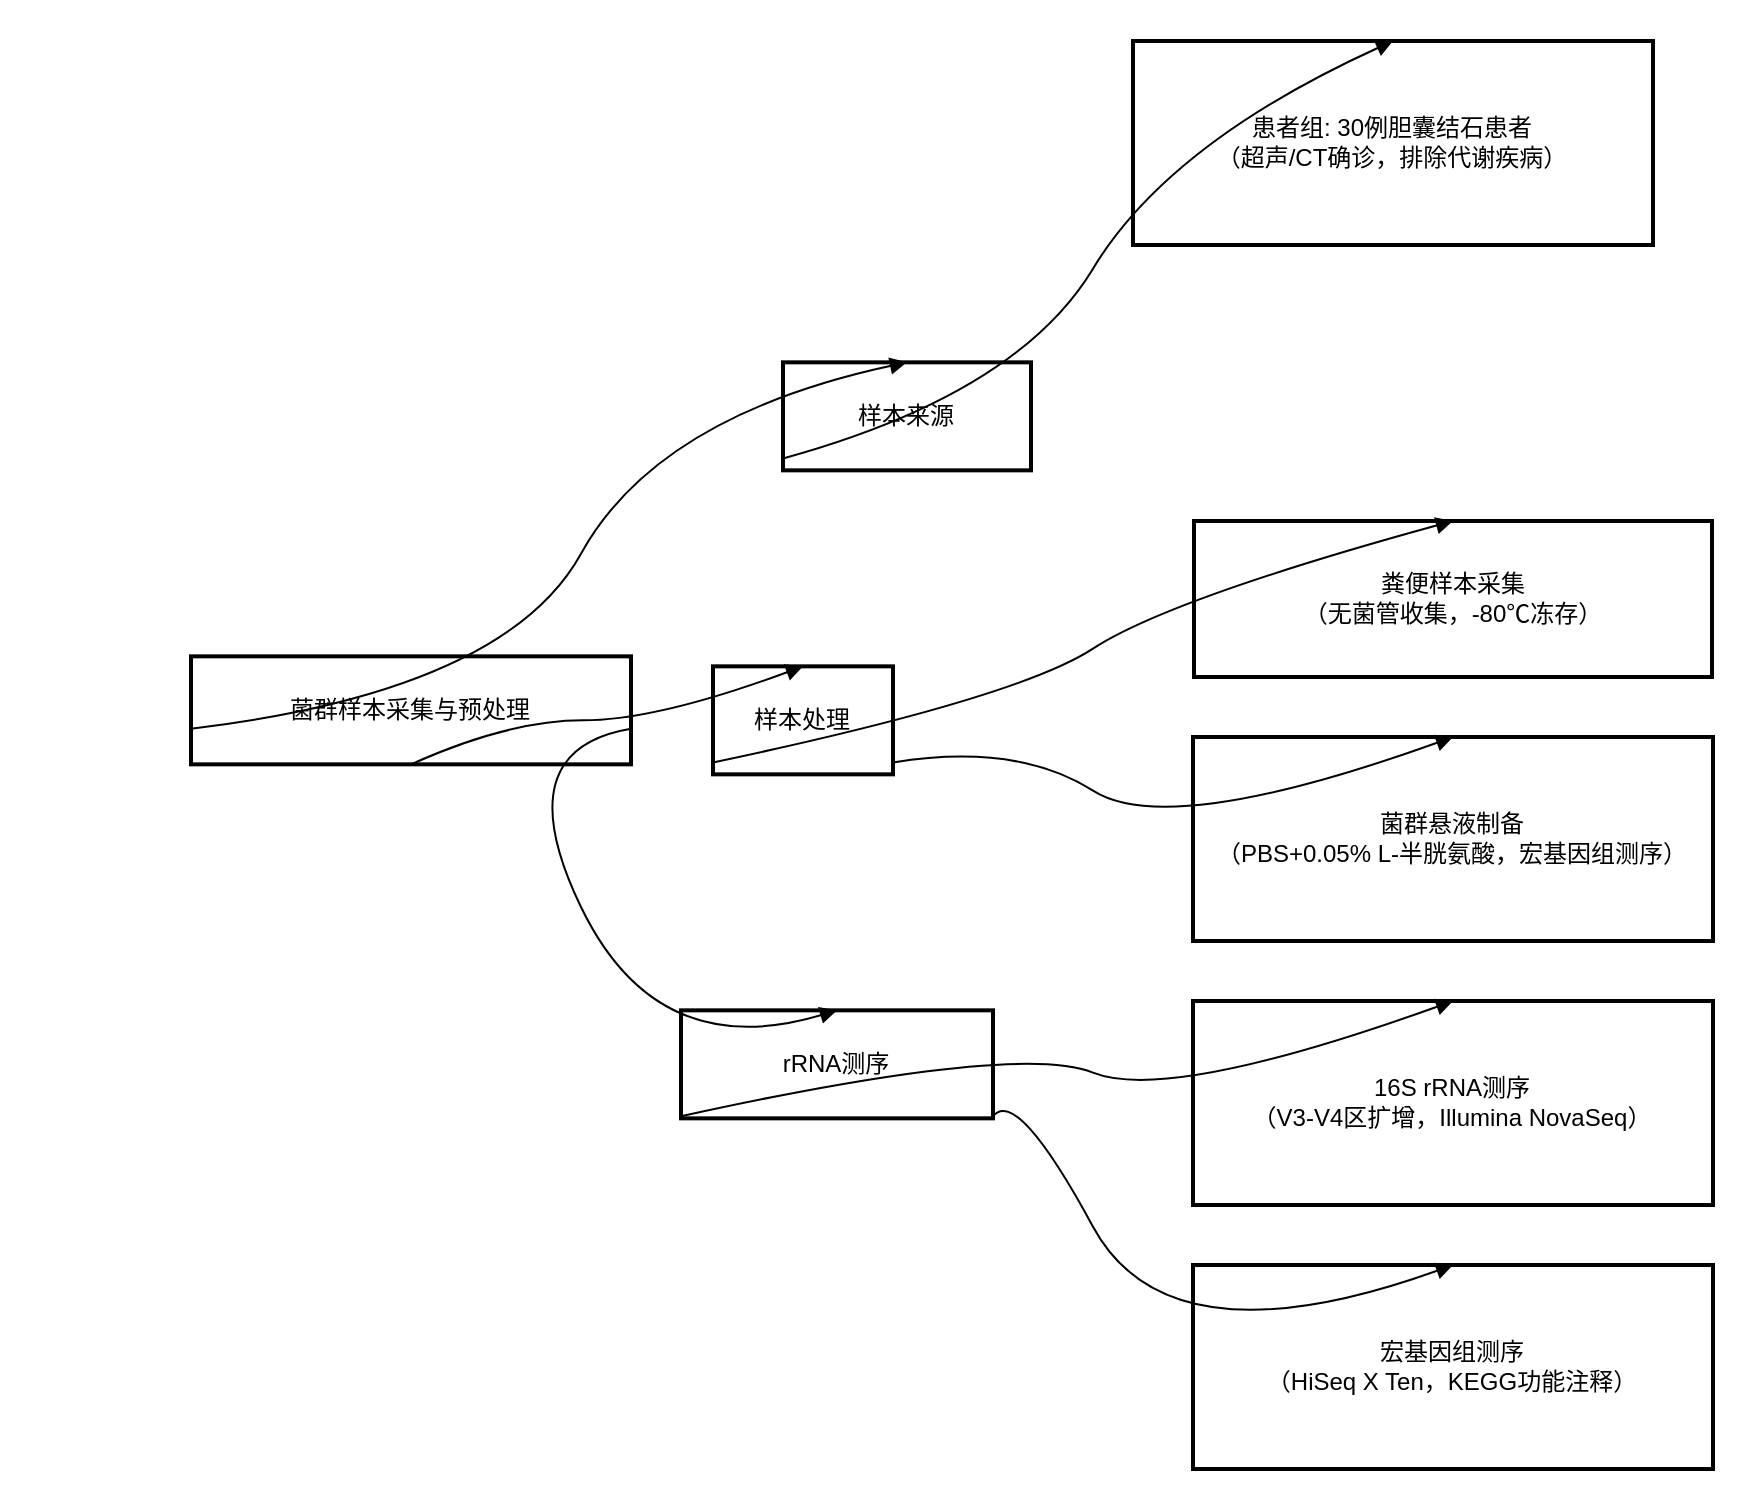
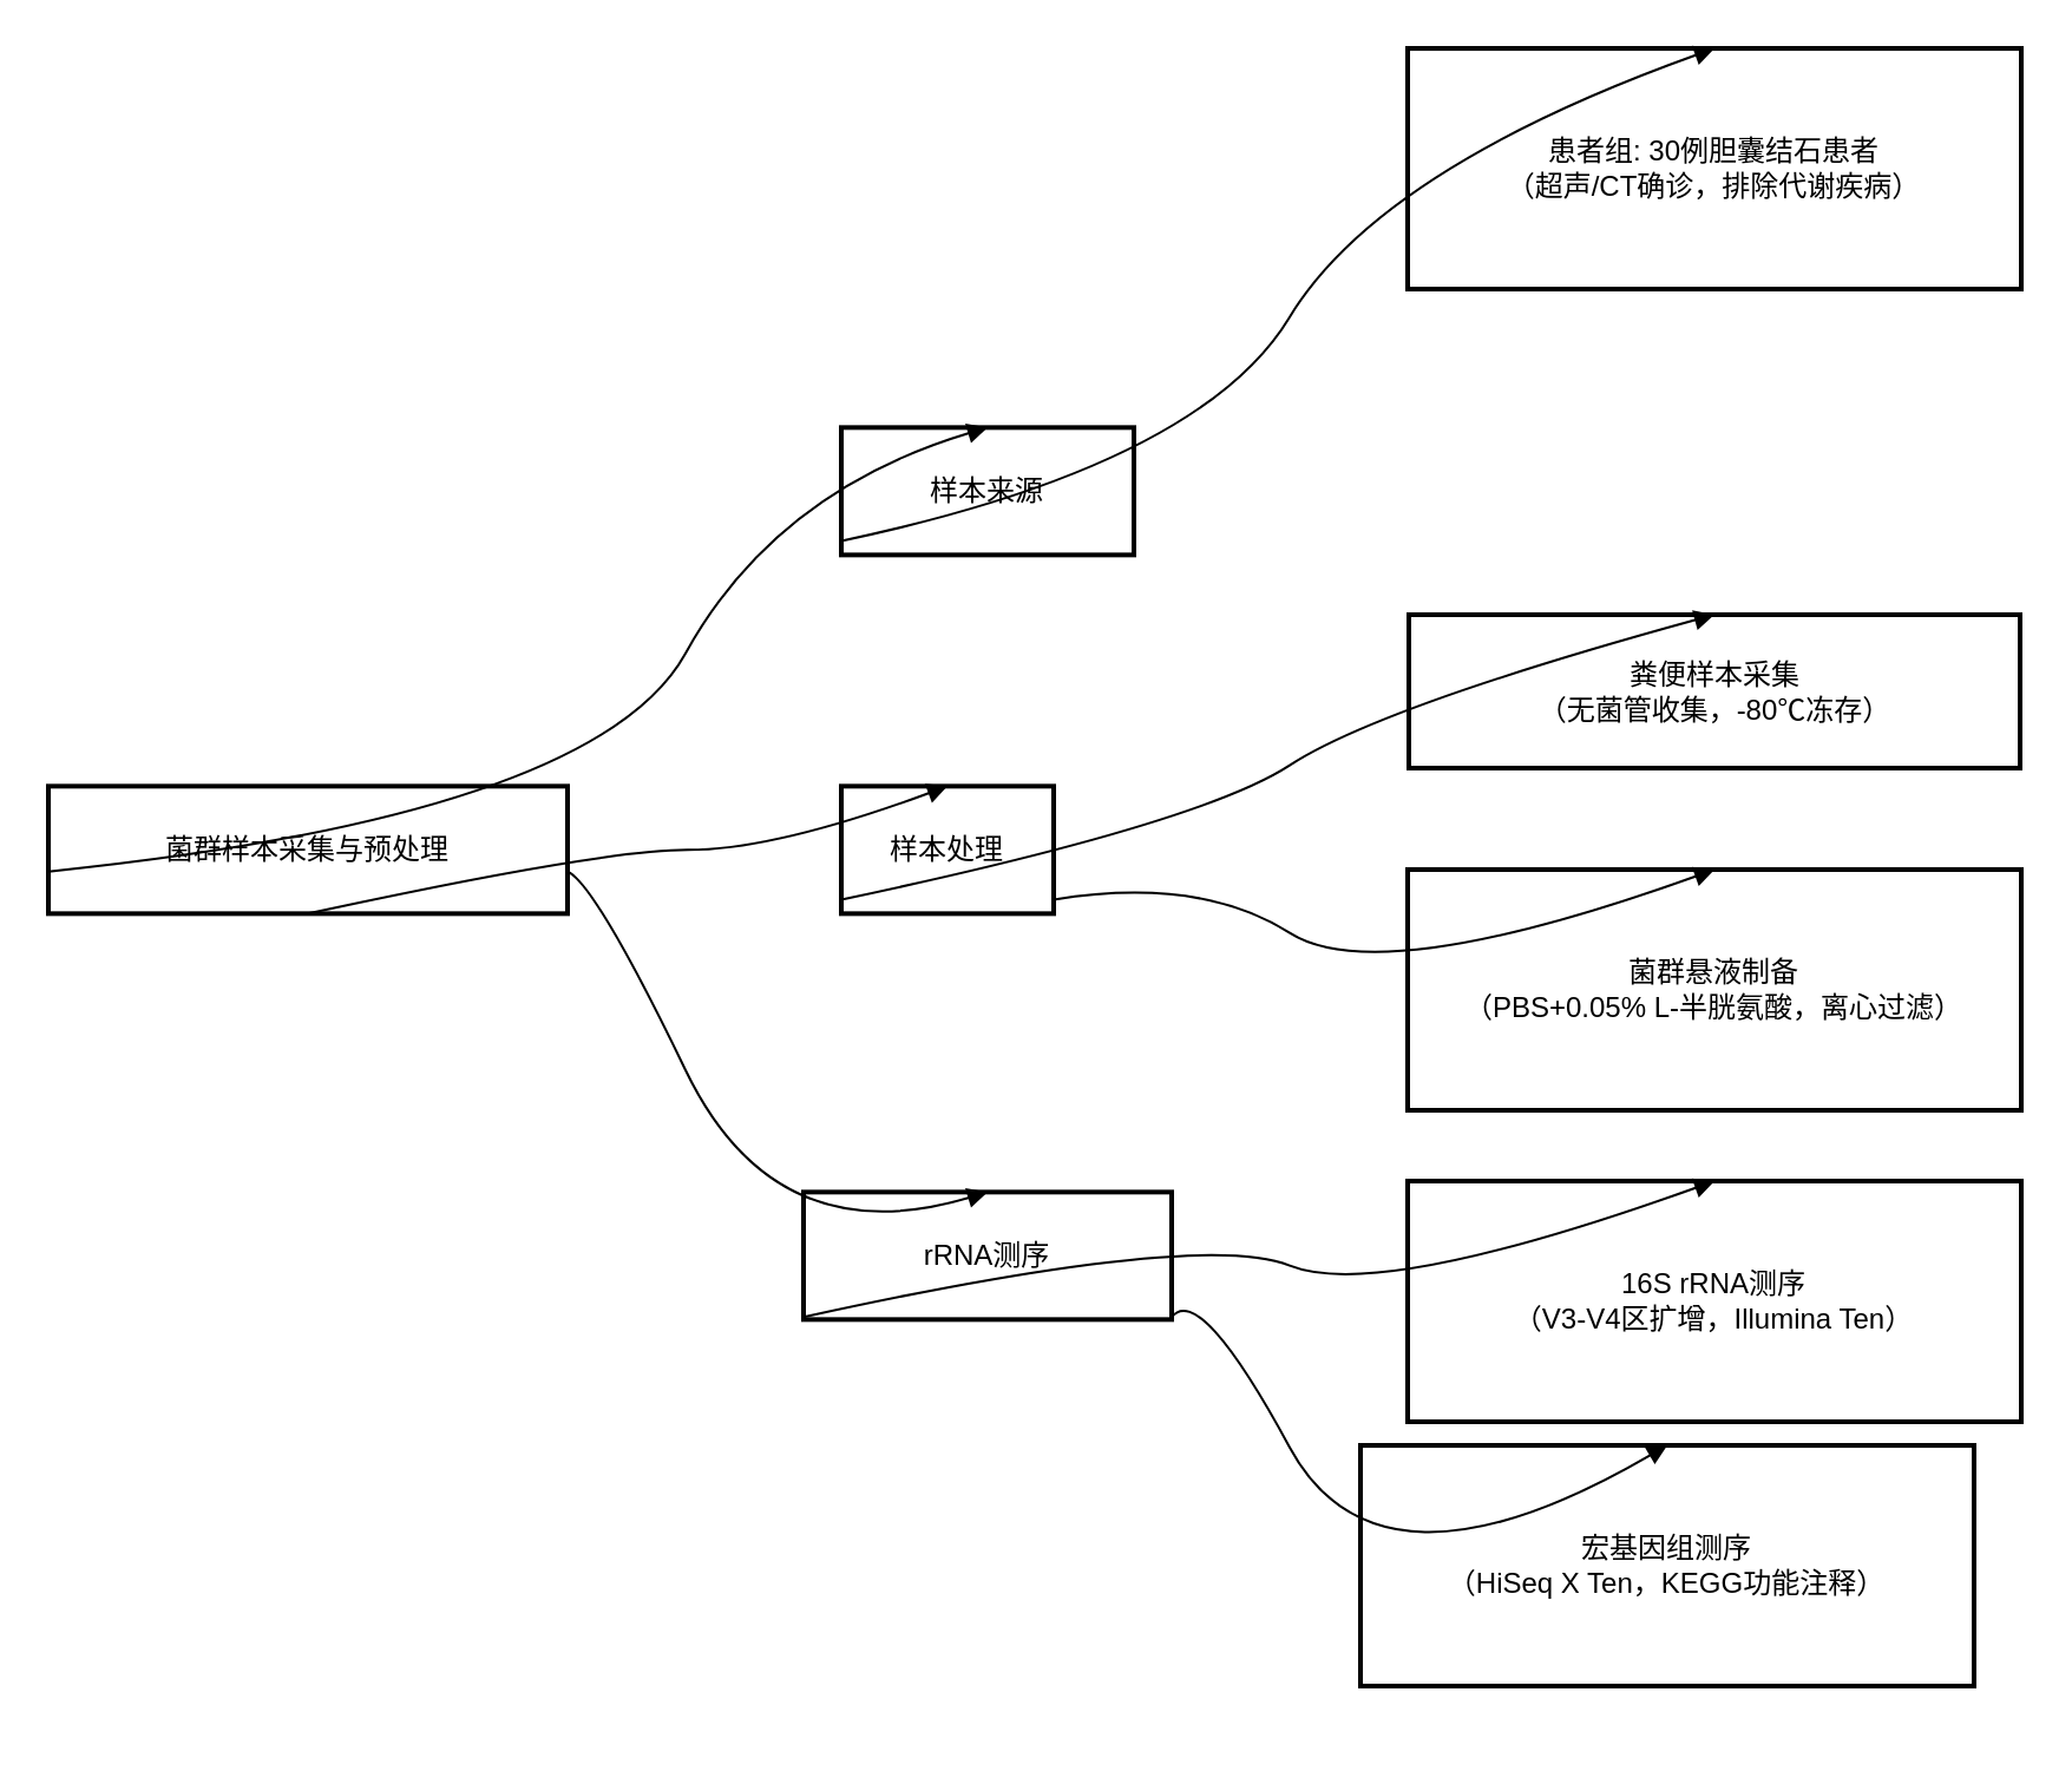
- <mxCell id="6" value="患者组: 30例胆囊结石患者&#10;（超声/CT确诊，排除代谢疾病）" style="whiteSpace=wrap;strokeWidth=2;" vertex="1" parent="1"><mxGeometry x="566" y="20" width="260" height="102" as="geometry" /></mxCell>
+ <mxCell id="6" value="患者组: 30例胆囊结石患者&#10;（超声/CT确诊，排除代谢疾病）" style="whiteSpace=wrap;strokeWidth=2;" vertex="1" parent="1"><mxGeometry x="596" width="260" height="102" as="geometry" y="20" /></mxCell>
- <mxCell id="3" value="样本来源" style="whiteSpace=wrap;strokeWidth=2;" vertex="1" parent="1"><mxGeometry x="391" y="180.667" width="124" height="54" as="geometry" /></mxCell>
+ <mxCell id="3" value="样本来源" style="whiteSpace=wrap;strokeWidth=2;" vertex="1" parent="1"><mxGeometry x="356" y="180.667" width="124" height="54" as="geometry" /></mxCell>
- <mxCell id="7" value="粪便样本采集&#10;（无菌管收集，-80℃冻存）" style="whiteSpace=wrap;strokeWidth=2;" vertex="1" parent="1"><mxGeometry x="596.5" y="260" width="259" height="78" as="geometry" /></mxCell>
+ <mxCell id="7" value="粪便样本采集&#10;（无菌管收集，-80℃冻存）" style="whiteSpace=wrap;strokeWidth=2;" vertex="1" parent="1"><mxGeometry x="596.5" y="260" width="259" height="65" as="geometry" /></mxCell>
- <mxCell id="2" value="菌群样本采集与预处理" style="whiteSpace=wrap;strokeWidth=2;" vertex="1" parent="1"><mxGeometry x="95" y="327.667" width="220" height="54" as="geometry" /></mxCell>
+ <mxCell id="2" value="菌群样本采集与预处理" style="whiteSpace=wrap;strokeWidth=2;" vertex="1" parent="1"><mxGeometry y="332.667" width="220" height="54" as="geometry" x="20" /></mxCell>
- <mxCell id="8" value="菌群悬液制备&#10;（PBS+0.05% L-半胱氨酸，宏基因组测序）" style="whiteSpace=wrap;strokeWidth=2;" vertex="1" parent="1"><mxGeometry x="596" y="368" width="260" height="102" as="geometry" /></mxCell>
+ <mxCell id="8" value="菌群悬液制备&#10;（PBS+0.05% L-半胱氨酸，离心过滤）" style="whiteSpace=wrap;strokeWidth=2;" vertex="1" parent="1"><mxGeometry x="596" y="368" width="260" height="102" as="geometry" /></mxCell>
- <mxCell id="9" value="16S rRNA测序&#10;（V3-V4区扩增，Illumina NovaSeq）" style="whiteSpace=wrap;strokeWidth=2;" vertex="1" parent="1"><mxGeometry x="596" y="500" width="260" height="102" as="geometry" /></mxCell>
+ <mxCell id="9" value="16S rRNA测序&#10;（V3-V4区扩增，Illumina Ten）" style="whiteSpace=wrap;strokeWidth=2;" vertex="1" parent="1"><mxGeometry x="596" y="500" width="260" height="102" as="geometry" /></mxCell>
- <mxCell id="10" value="宏基因组测序&#10;（HiSeq X Ten，KEGG功能注释）" style="whiteSpace=wrap;strokeWidth=2;" vertex="1" parent="1"><mxGeometry x="596" y="632" width="260" height="102" as="geometry" /></mxCell>
+ <mxCell id="10" value="宏基因组测序&#10;（HiSeq X Ten，KEGG功能注释）" style="whiteSpace=wrap;strokeWidth=2;" vertex="1" parent="1"><mxGeometry x="576" y="612" width="260" height="102" as="geometry" /></mxCell>
